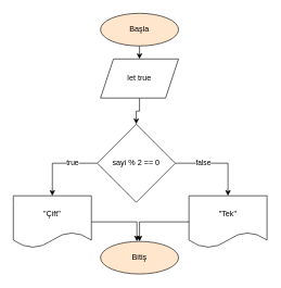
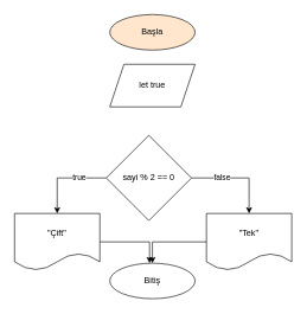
- <mxCell id="2" style="edgeStyle=orthogonalEdgeStyle;rounded=0;orthogonalLoop=1;jettySize=auto;html=1;exitX=0.5;exitY=1;exitDx=0;exitDy=0;entryX=0.5;entryY=0;entryDx=0;entryDy=0;" edge="1" parent="1" source="3" target="5"><mxGeometry relative="1" as="geometry" /></mxCell>
- <mxCell id="4" style="edgeStyle=orthogonalEdgeStyle;rounded=0;orthogonalLoop=1;jettySize=auto;html=1;exitX=0.5;exitY=1;exitDx=0;exitDy=0;entryX=0.5;entryY=0;entryDx=0;entryDy=0;" edge="1" parent="1" source="5" target="10"><mxGeometry relative="1" as="geometry" /></mxCell>
- <mxCell id="15" value="Bitiş&lt;br&gt;" style="ellipse;whiteSpace=wrap;html=1;fillColor=#ffe6cc;" vertex="1" parent="1"><mxGeometry x="154" y="370" width="120" height="50" as="geometry" /></mxCell>
+ <mxCell id="15" value="Bitiş&lt;br&gt;" style="ellipse;whiteSpace=wrap;html=1;" vertex="1" parent="1"><mxGeometry x="154" y="370" width="120" height="50" as="geometry" /></mxCell>
